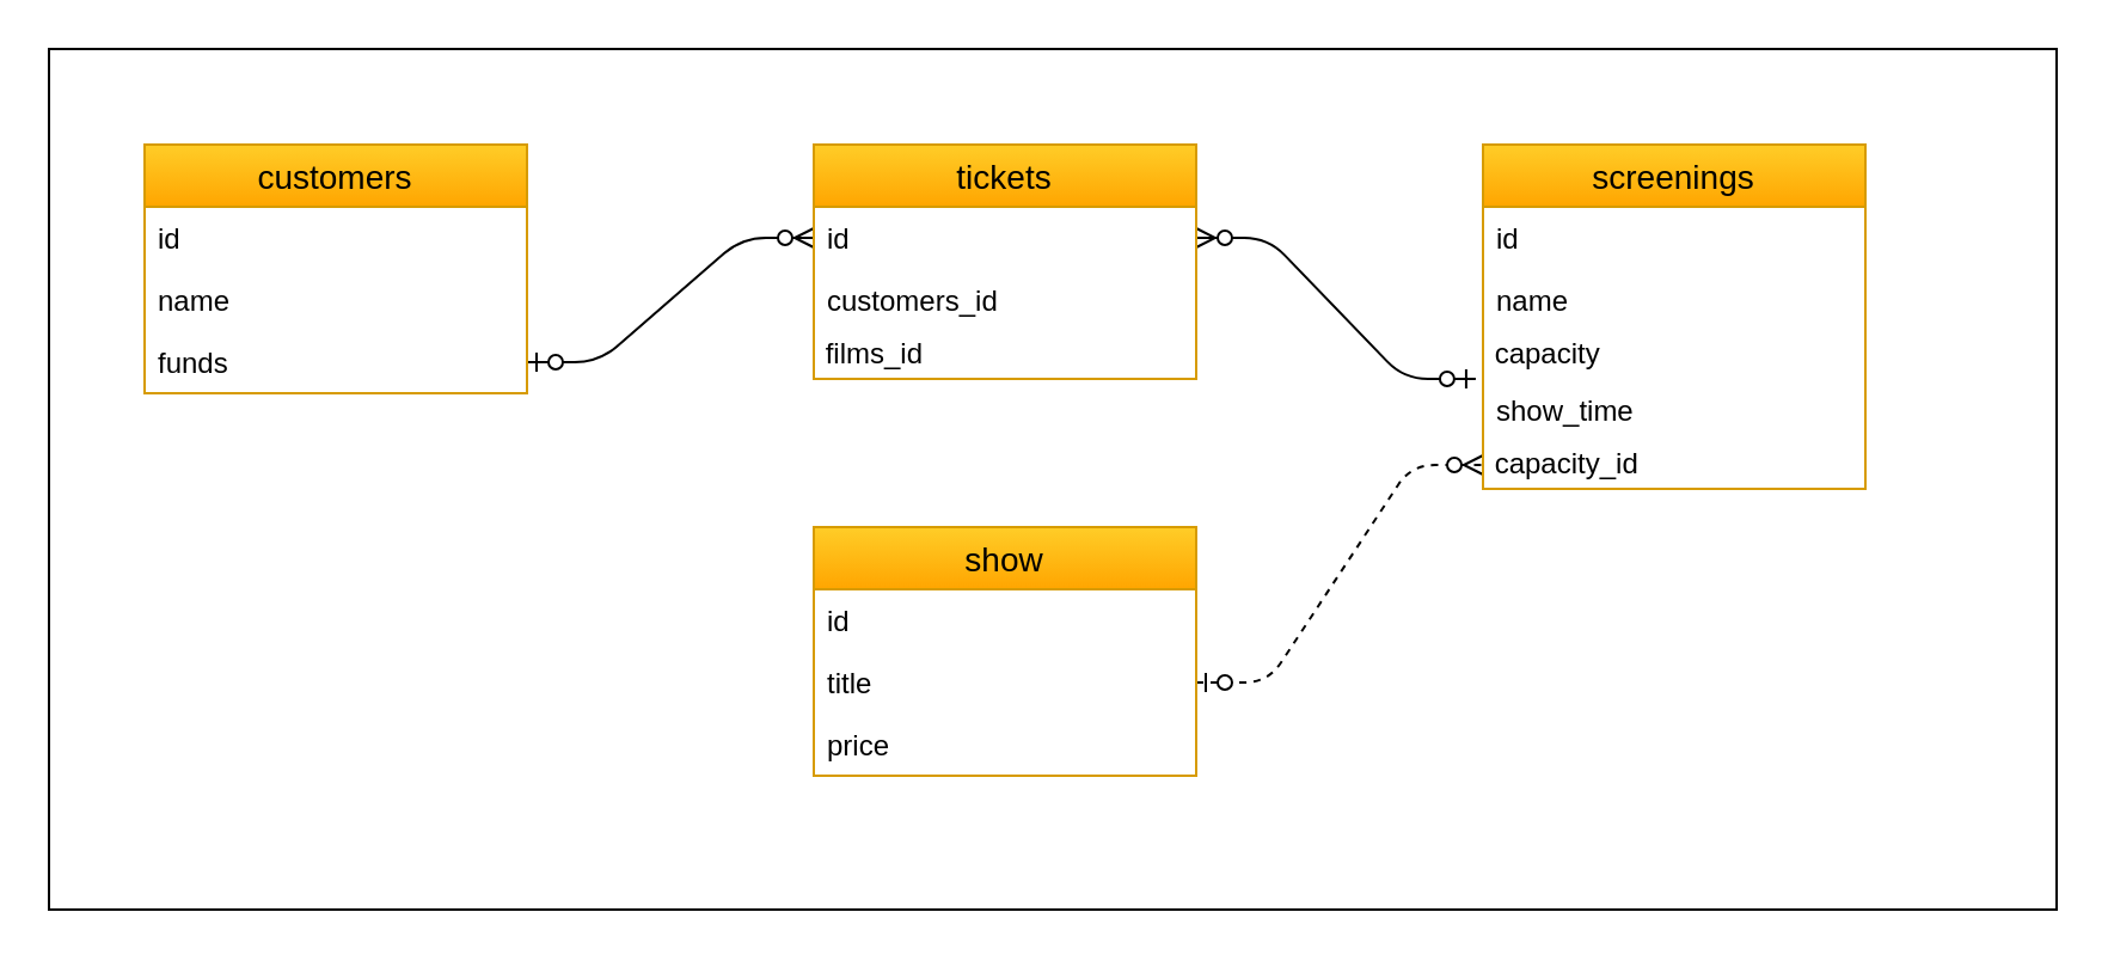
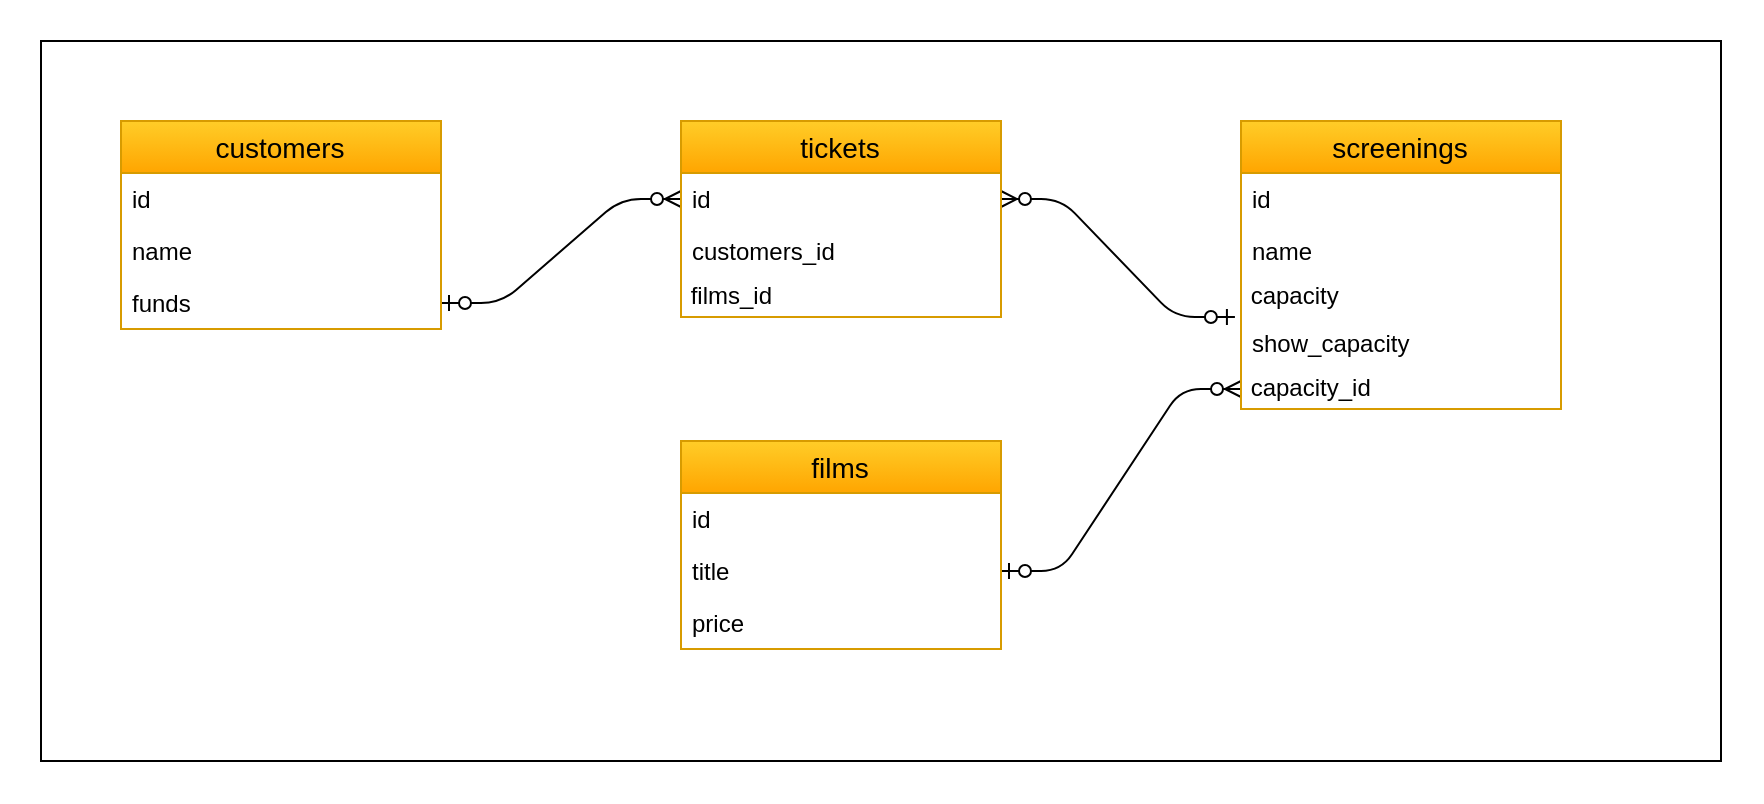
- <mxCell id="10" value="show_time&#10;" style="text;strokeColor=none;fillColor=none;spacingLeft=4;spacingRight=4;overflow=hidden;rotatable=0;points=[[0,0.5],[1,0.5]];portConstraint=eastwest;fontSize=12;" vertex="1" parent="6"><mxGeometry y="98" width="160" height="26" as="geometry" /></mxCell>
+ <mxCell id="10" value="show_capacity&#10;" style="text;strokeColor=none;fillColor=none;spacingLeft=4;spacingRight=4;overflow=hidden;rotatable=0;points=[[0,0.5],[1,0.5]];portConstraint=eastwest;fontSize=12;" vertex="1" parent="6"><mxGeometry y="98" width="160" height="26" as="geometry" /></mxCell>
- <mxCell id="20" value="show" style="swimlane;fontStyle=0;childLayout=stackLayout;horizontal=1;startSize=26;horizontalStack=0;resizeParent=1;resizeParentMax=0;resizeLast=0;collapsible=1;marginBottom=0;align=center;fontSize=14;gradientColor=#ffa500;fillColor=#ffcd28;strokeColor=#d79b00;" vertex="1" parent="1"><mxGeometry x="340" y="220" width="160" height="104" as="geometry" /></mxCell>
+ <mxCell id="20" value="films" style="swimlane;fontStyle=0;childLayout=stackLayout;horizontal=1;startSize=26;horizontalStack=0;resizeParent=1;resizeParentMax=0;resizeLast=0;collapsible=1;marginBottom=0;align=center;fontSize=14;gradientColor=#ffa500;fillColor=#ffcd28;strokeColor=#d79b00;" vertex="1" parent="1"><mxGeometry x="340" y="220" width="160" height="104" as="geometry" /></mxCell>
- <mxCell id="5" value="" style="edgeStyle=entityRelationEdgeStyle;fontSize=12;html=1;endArrow=ERzeroToMany;startArrow=ERzeroToOne;exitX=1;exitY=0.5;exitDx=0;exitDy=0;dashed=1;" edge="1" parent="1" source="22" target="11"><mxGeometry width="100" height="100" relative="1" as="geometry"><mxPoint x="380" y="430" as="sourcePoint" /><mxPoint x="480" y="330" as="targetPoint" /></mxGeometry></mxCell>
+ <mxCell id="5" value="" style="edgeStyle=entityRelationEdgeStyle;fontSize=12;html=1;endArrow=ERzeroToMany;startArrow=ERzeroToOne;exitX=1;exitY=0.5;exitDx=0;exitDy=0;" edge="1" parent="1" source="22" target="11"><mxGeometry width="100" height="100" relative="1" as="geometry"><mxPoint x="380" y="430" as="sourcePoint" /><mxPoint x="480" y="330" as="targetPoint" /></mxGeometry></mxCell>
